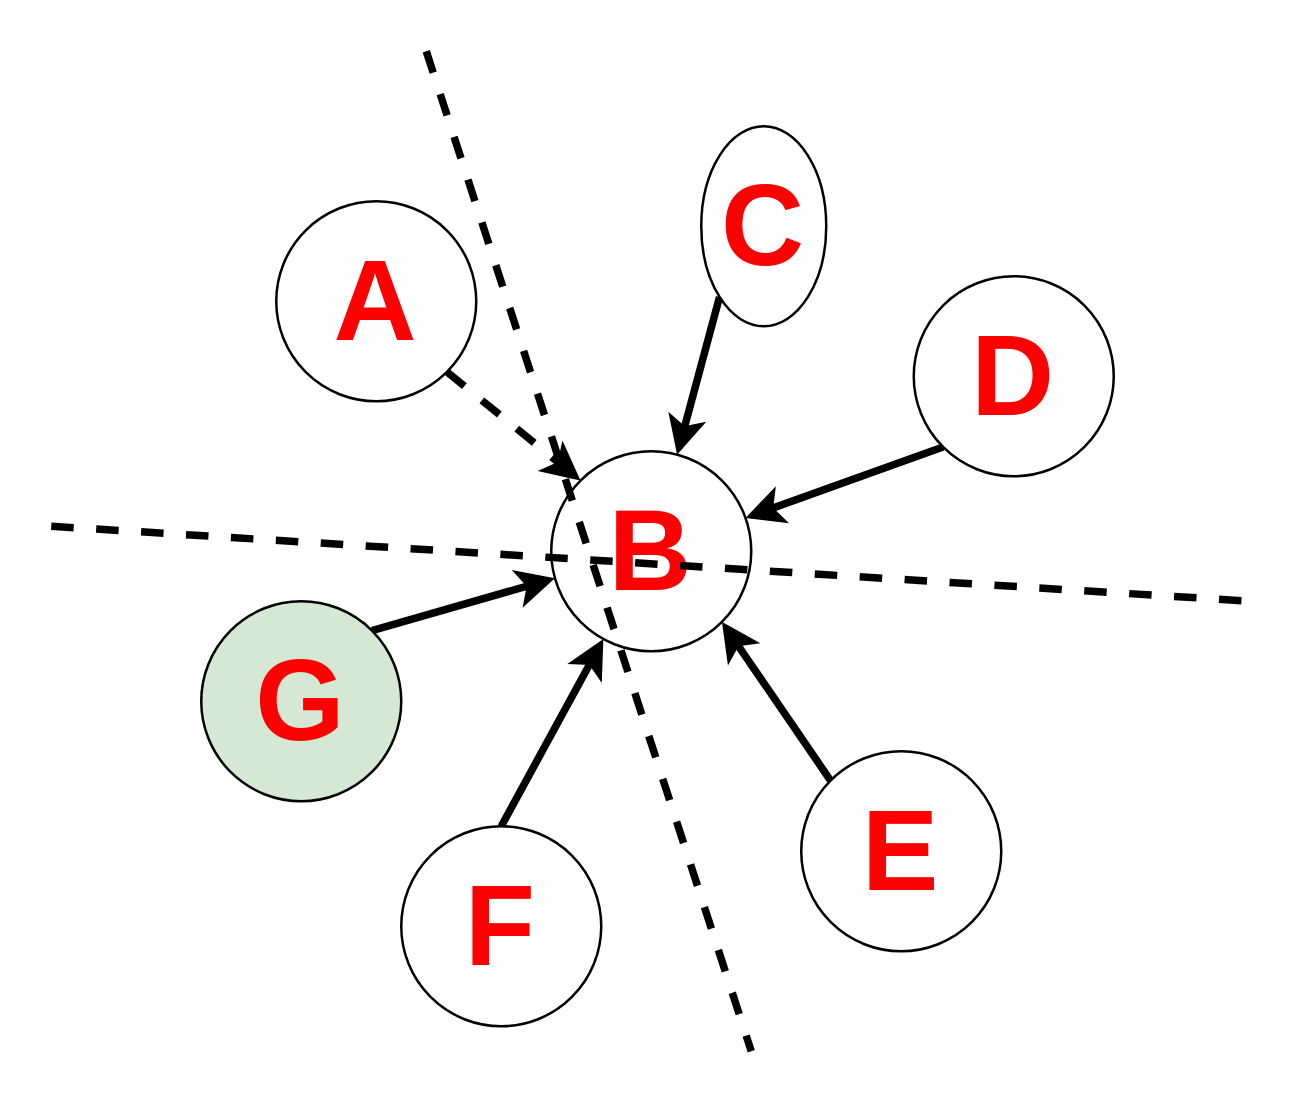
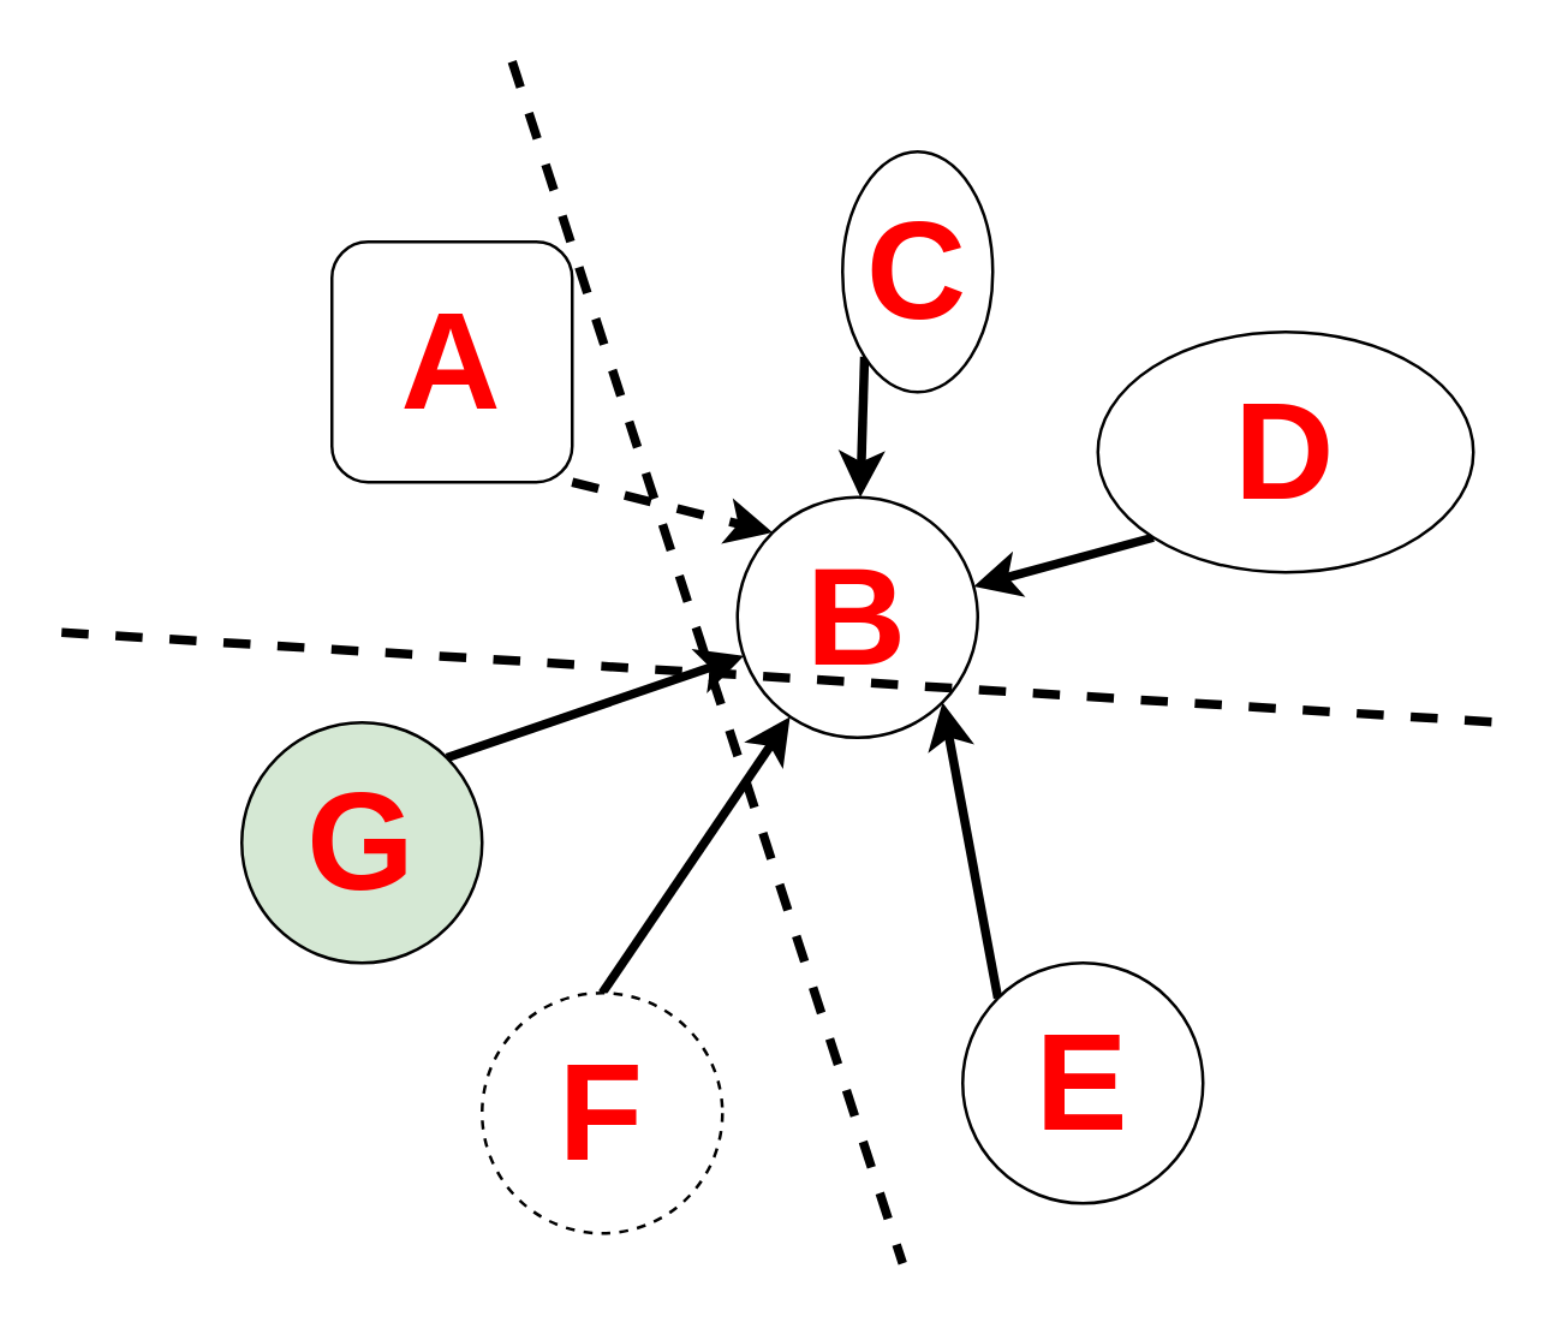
- <mxCell id="4" value="A" style="ellipse;whiteSpace=wrap;html=1;aspect=fixed;fontSize=46;fontColor=#FF0000;fontStyle=1;verticalAlign=middle;" vertex="1" parent="1"><mxGeometry x="110" y="80" width="80" height="80" as="geometry" /></mxCell>
+ <mxCell id="4" value="A" style="whiteSpace=wrap;html=1;aspect=fixed;fontSize=46;fontColor=#FF0000;fontStyle=1;verticalAlign=middle;rounded=1;" vertex="1" parent="1"><mxGeometry x="110" y="80" width="80" height="80" as="geometry" /></mxCell>
- <mxCell id="8" value="D" style="ellipse;whiteSpace=wrap;html=1;aspect=fixed;fontSize=46;fontColor=#FF0000;fontStyle=1;verticalAlign=middle;" vertex="1" parent="1"><mxGeometry x="365" y="110" width="80" height="80" as="geometry" /></mxCell>
+ <mxCell id="8" value="D" style="ellipse;whiteSpace=wrap;html=1;aspect=fixed;fontSize=46;fontColor=#FF0000;fontStyle=1;verticalAlign=middle;" vertex="1" parent="1"><mxGeometry x="365" y="110" width="125" height="80" as="geometry" /></mxCell>
- <mxCell id="2" value="B" style="ellipse;whiteSpace=wrap;html=1;aspect=fixed;fontSize=46;fontColor=#FF0000;fontStyle=1;verticalAlign=middle;" vertex="1" parent="1"><mxGeometry x="220" y="180" width="80" height="80" as="geometry" /></mxCell>
+ <mxCell id="2" value="B" style="ellipse;whiteSpace=wrap;html=1;aspect=fixed;fontSize=46;fontColor=#FF0000;fontStyle=1;verticalAlign=middle;" vertex="1" parent="1"><mxGeometry x="245" y="165" width="80" height="80" as="geometry" /></mxCell>
- <mxCell id="10" value="E" style="ellipse;whiteSpace=wrap;html=1;aspect=fixed;fontSize=46;fontColor=#FF0000;fontStyle=1;verticalAlign=middle;" vertex="1" parent="1"><mxGeometry x="320" y="300" width="80" height="80" as="geometry" /></mxCell>
+ <mxCell id="10" value="E" style="ellipse;whiteSpace=wrap;html=1;aspect=fixed;fontSize=46;fontColor=#FF0000;fontStyle=1;verticalAlign=middle;" vertex="1" parent="1"><mxGeometry x="320" y="320" width="80" height="80" as="geometry" /></mxCell>
- <mxCell id="12" value="F" style="ellipse;whiteSpace=wrap;html=1;aspect=fixed;fontSize=46;fontColor=#FF0000;fontStyle=1;verticalAlign=middle;" vertex="1" parent="1"><mxGeometry x="160" y="330" width="80" height="80" as="geometry" /></mxCell>
+ <mxCell id="12" value="F" style="ellipse;whiteSpace=wrap;html=1;aspect=fixed;fontSize=46;fontColor=#FF0000;fontStyle=1;verticalAlign=middle;dashed=1;" vertex="1" parent="1"><mxGeometry x="160" y="330" width="80" height="80" as="geometry" /></mxCell>
